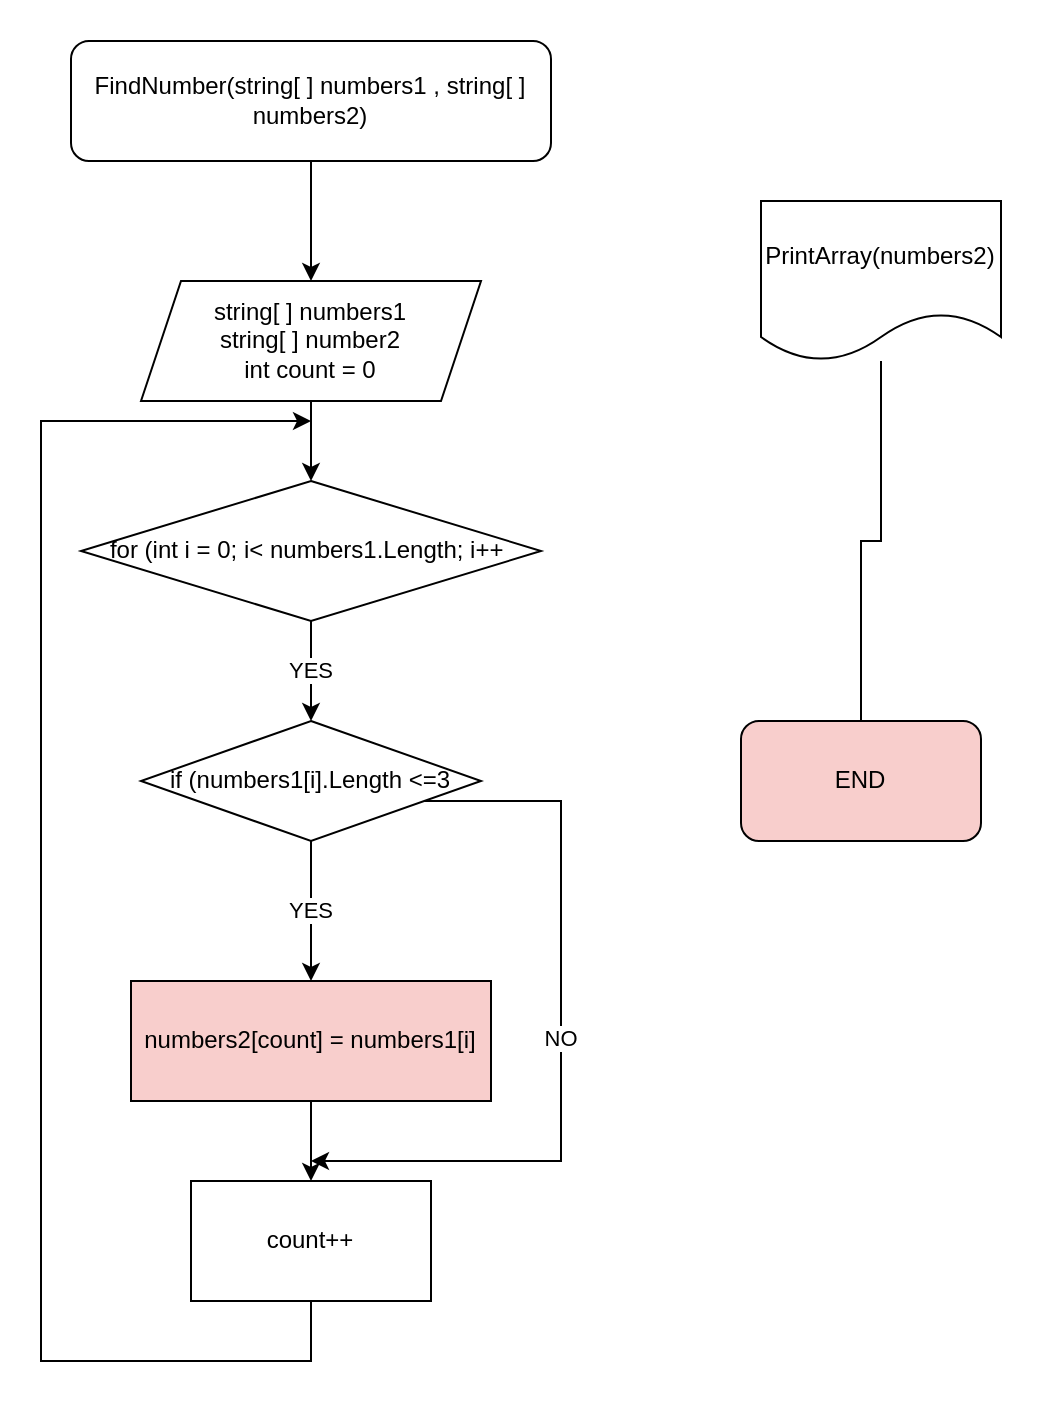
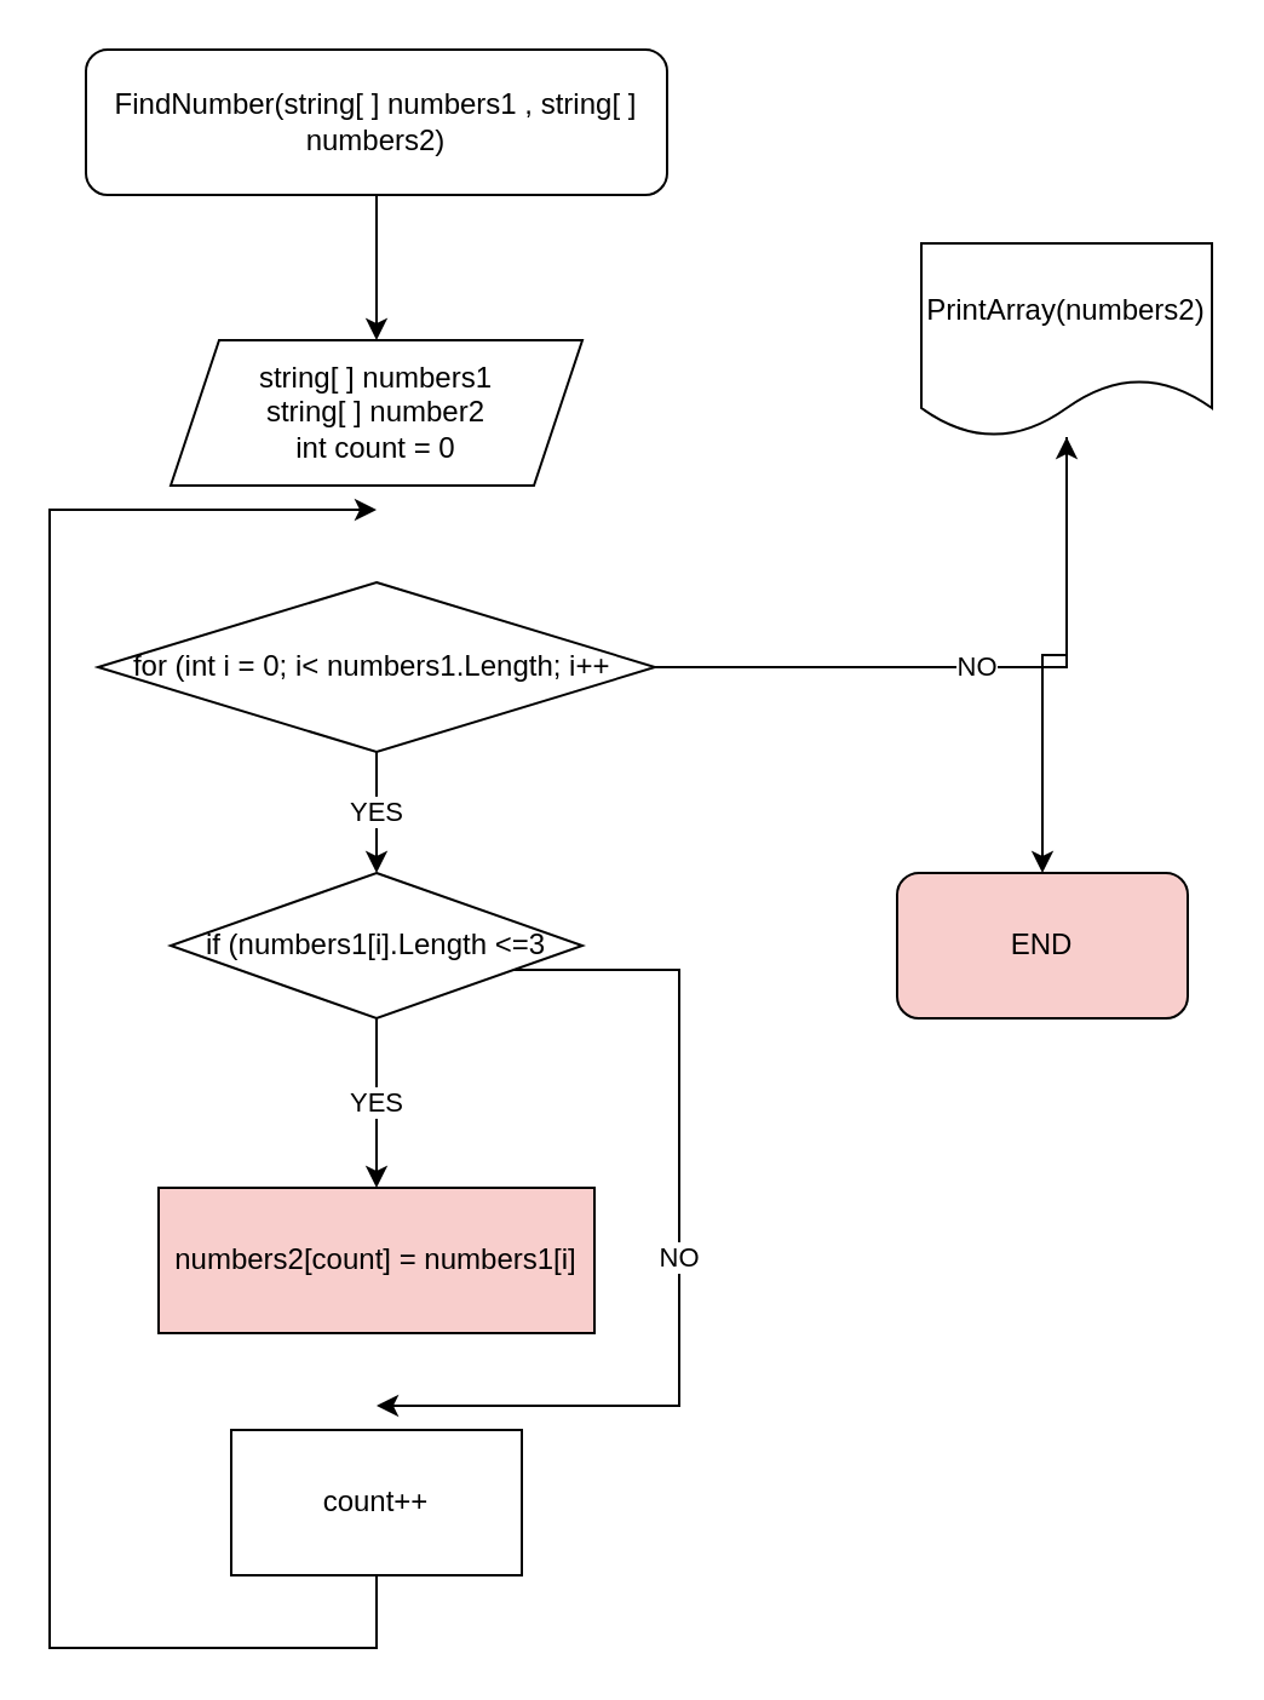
- <mxCell id="11" value="" style="edgeStyle=orthogonalEdgeStyle;rounded=0;orthogonalLoop=1;jettySize=auto;html=1;" edge="1" parent="1" source="12" target="4"><mxGeometry relative="1" as="geometry" /></mxCell>
+ <mxCell id="3" value="NO" style="edgeStyle=orthogonalEdgeStyle;rounded=0;orthogonalLoop=1;jettySize=auto;html=1;" edge="1" parent="1" source="4" target="16"><mxGeometry relative="1" as="geometry" /></mxCell>
- <mxCell id="15" value="" style="edgeStyle=orthogonalEdgeStyle;rounded=0;orthogonalLoop=1;jettySize=auto;html=1;endArrow=none;" edge="1" parent="1" source="16" target="18"><mxGeometry relative="1" as="geometry" /></mxCell>
+ <mxCell id="15" value="" style="edgeStyle=orthogonalEdgeStyle;rounded=0;orthogonalLoop=1;jettySize=auto;html=1;" edge="1" parent="1" source="16" target="18"><mxGeometry relative="1" as="geometry" /></mxCell>
- <mxCell id="9" value="" style="edgeStyle=orthogonalEdgeStyle;rounded=0;orthogonalLoop=1;jettySize=auto;html=1;" edge="1" parent="1" source="10" target="17"><mxGeometry relative="1" as="geometry"><Array as="points"><mxPoint x="155" y="570" /><mxPoint x="155" y="570" /></Array></mxGeometry></mxCell>
